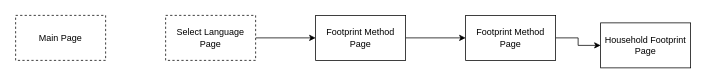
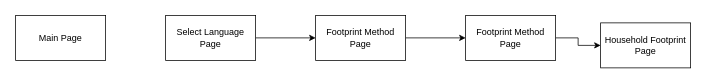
- <mxCell id="2" value="Main Page" style="rounded=0;whiteSpace=wrap;html=1;dashed=1;" vertex="1" parent="1"><mxGeometry x="20" y="20" width="120" height="60" as="geometry" /></mxCell>
+ <mxCell id="2" value="Main Page" style="rounded=0;whiteSpace=wrap;html=1;" vertex="1" parent="1"><mxGeometry x="20" y="20" width="120" height="60" as="geometry" /></mxCell>
- <mxCell id="4" value="Select Language Page" style="rounded=0;whiteSpace=wrap;html=1;dashed=1;" vertex="1" parent="1"><mxGeometry x="220" y="20" width="120" height="60" as="geometry" /></mxCell>
+ <mxCell id="4" value="Select Language Page" style="rounded=0;whiteSpace=wrap;html=1;" vertex="1" parent="1"><mxGeometry x="220" y="20" width="120" height="60" as="geometry" /></mxCell>
